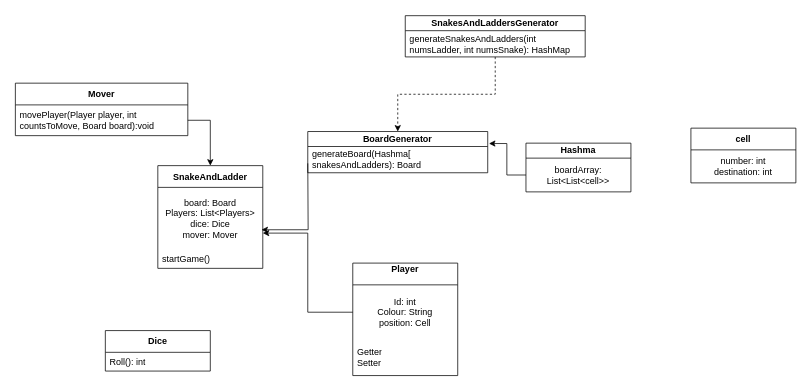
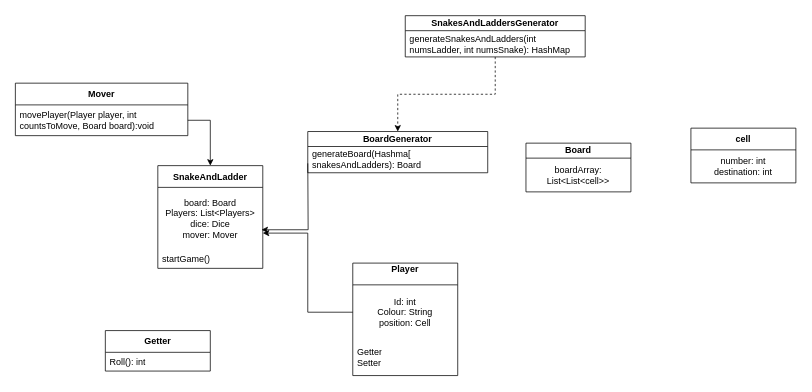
- <mxCell id="20" style="edgeStyle=orthogonalEdgeStyle;rounded=0;orthogonalLoop=1;jettySize=auto;html=1;entryX=1.007;entryY=-0.113;entryDx=0;entryDy=0;entryPerimeter=0;" edge="1" parent="1" source="6" target="18"><mxGeometry relative="1" as="geometry" /></mxCell>
- <mxCell id="5" value="Hashma" style="swimlane;fontStyle=1;align=center;verticalAlign=middle;childLayout=stackLayout;horizontal=1;startSize=20;horizontalStack=0;resizeParent=1;resizeParentMax=0;resizeLast=0;collapsible=0;marginBottom=0;html=1;whiteSpace=wrap;" vertex="1" parent="1"><mxGeometry x="701" y="190" width="140" height="65" as="geometry" /></mxCell>
+ <mxCell id="5" value="Board" style="swimlane;fontStyle=1;align=center;verticalAlign=middle;childLayout=stackLayout;horizontal=1;startSize=20;horizontalStack=0;resizeParent=1;resizeParentMax=0;resizeLast=0;collapsible=0;marginBottom=0;html=1;whiteSpace=wrap;" vertex="1" parent="1"><mxGeometry x="701" y="190" width="140" height="65" as="geometry" /></mxCell>
- <mxCell id="12" value="&lt;div&gt;Dice&lt;/div&gt;" style="swimlane;fontStyle=1;align=center;verticalAlign=middle;childLayout=stackLayout;horizontal=1;startSize=29;horizontalStack=0;resizeParent=1;resizeParentMax=0;resizeLast=0;collapsible=0;marginBottom=0;html=1;whiteSpace=wrap;" vertex="1" parent="1"><mxGeometry x="140" y="440" width="140" height="54" as="geometry" /></mxCell>
+ <mxCell id="12" value="&lt;div&gt;Getter&lt;/div&gt;" style="swimlane;fontStyle=1;align=center;verticalAlign=middle;childLayout=stackLayout;horizontal=1;startSize=29;horizontalStack=0;resizeParent=1;resizeParentMax=0;resizeLast=0;collapsible=0;marginBottom=0;html=1;whiteSpace=wrap;" vertex="1" parent="1"><mxGeometry x="140" y="440" width="140" height="54" as="geometry" /></mxCell>
